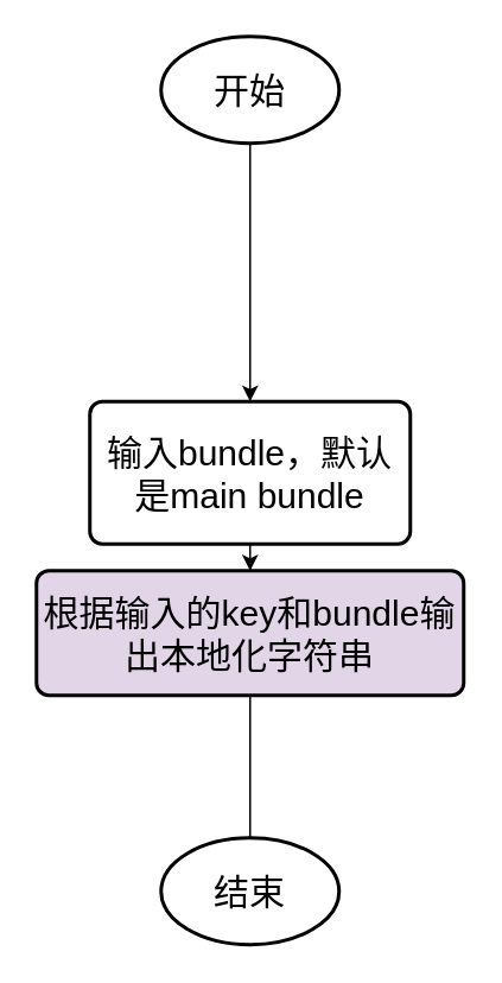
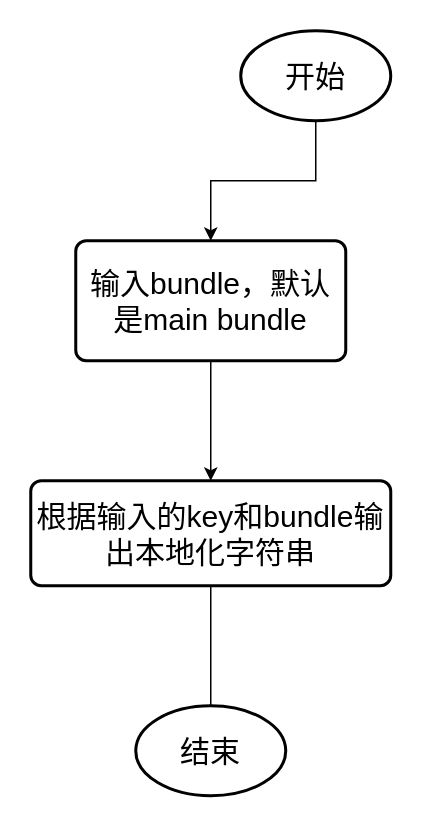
- <mxCell id="3" value="开始" style="strokeWidth=2;html=1;shape=mxgraph.flowchart.start_1;whiteSpace=wrap;fontSize=20;" vertex="1" parent="1"><mxGeometry x="90" y="20" width="100" height="60" as="geometry" /></mxCell>
+ <mxCell id="3" value="开始" style="strokeWidth=2;html=1;shape=mxgraph.flowchart.start_1;whiteSpace=wrap;fontSize=20;" vertex="1" parent="1"><mxGeometry x="160" y="20" width="100" height="60" as="geometry" /></mxCell>
- <mxCell id="5" value="输入bundle，默认是main bundle" style="rounded=1;whiteSpace=wrap;html=1;absoluteArcSize=1;arcSize=14;strokeWidth=2;fontSize=20;" vertex="1" parent="1"><mxGeometry x="50" y="225" width="180" height="80" as="geometry" /></mxCell>
+ <mxCell id="5" value="输入bundle，默认是main bundle" style="rounded=1;whiteSpace=wrap;html=1;absoluteArcSize=1;arcSize=14;strokeWidth=2;fontSize=20;" vertex="1" parent="1"><mxGeometry x="50" y="160" width="180" height="80" as="geometry" /></mxCell>
- <mxCell id="7" value="根据输入的key和bundle输出本地化字符串" style="rounded=1;whiteSpace=wrap;html=1;absoluteArcSize=1;arcSize=14;strokeWidth=2;fontSize=20;fillColor=#e1d5e7;" vertex="1" parent="1"><mxGeometry x="20" y="320" width="240" height="70" as="geometry" /></mxCell>
+ <mxCell id="7" value="根据输入的key和bundle输出本地化字符串" style="rounded=1;whiteSpace=wrap;html=1;absoluteArcSize=1;arcSize=14;strokeWidth=2;fontSize=20;" vertex="1" parent="1"><mxGeometry x="20" y="320" width="240" height="70" as="geometry" /></mxCell>
